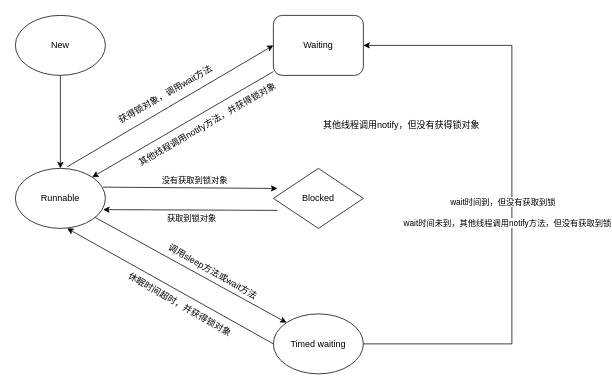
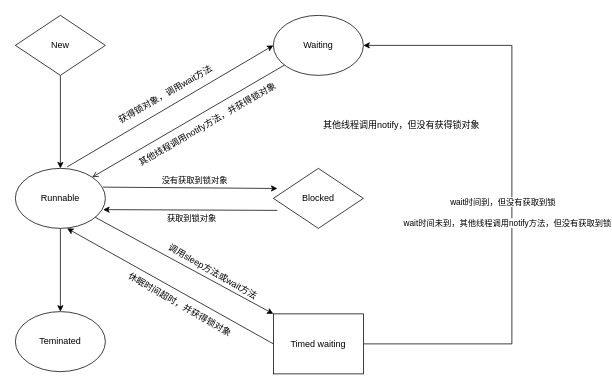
- <mxCell id="3" value="New" style="ellipse;whiteSpace=wrap;html=1;labelBackgroundColor=none;" vertex="1" parent="1"><mxGeometry x="20" y="20" width="120" height="80" as="geometry" /></mxCell>
+ <mxCell id="3" value="New" style="rhombus;whiteSpace=wrap;html=1;labelBackgroundColor=none;" vertex="1" parent="1"><mxGeometry x="20" y="20" width="120" height="80" as="geometry" /></mxCell>
- <mxCell id="15" value="Waiting" style="whiteSpace=wrap;html=1;rounded=1;" vertex="1" parent="1"><mxGeometry x="364" y="20" width="120" height="80" as="geometry" /></mxCell>
+ <mxCell id="15" value="Waiting" style="ellipse;whiteSpace=wrap;html=1;" vertex="1" parent="1"><mxGeometry x="364" y="20" width="120" height="80" as="geometry" /></mxCell>
- <mxCell id="14" style="rounded=0;orthogonalLoop=1;jettySize=auto;html=1;entryX=1;entryY=0;entryDx=0;entryDy=0;" edge="1" parent="1" source="15" target="10"><mxGeometry relative="1" as="geometry" /></mxCell>
+ <mxCell id="14" style="rounded=0;orthogonalLoop=1;jettySize=auto;html=1;entryX=1;entryY=0;entryDx=0;entryDy=0;endArrow=open;" edge="1" parent="1" source="15" target="10"><mxGeometry relative="1" as="geometry" /></mxCell>
+ <mxCell id="5" style="edgeStyle=orthogonalEdgeStyle;rounded=0;orthogonalLoop=1;jettySize=auto;html=1;entryX=0.5;entryY=0;entryDx=0;entryDy=0;labelBackgroundColor=none;fontColor=default;" edge="1" parent="1" source="10" target="4"><mxGeometry relative="1" as="geometry" /></mxCell>
+ <mxCell id="4" value="Teminated" style="ellipse;whiteSpace=wrap;html=1;labelBackgroundColor=none;" vertex="1" parent="1"><mxGeometry x="20" y="415" width="120" height="80" as="geometry" /></mxCell>
- <mxCell id="21" value="Timed waiting" style="ellipse;whiteSpace=wrap;html=1;" vertex="1" parent="1"><mxGeometry x="364" y="418" width="120" height="80" as="geometry" /></mxCell>
+ <mxCell id="21" value="Timed waiting" style="whiteSpace=wrap;html=1;rounded=0;" vertex="1" parent="1"><mxGeometry x="364" y="418" width="120" height="80" as="geometry" /></mxCell>
